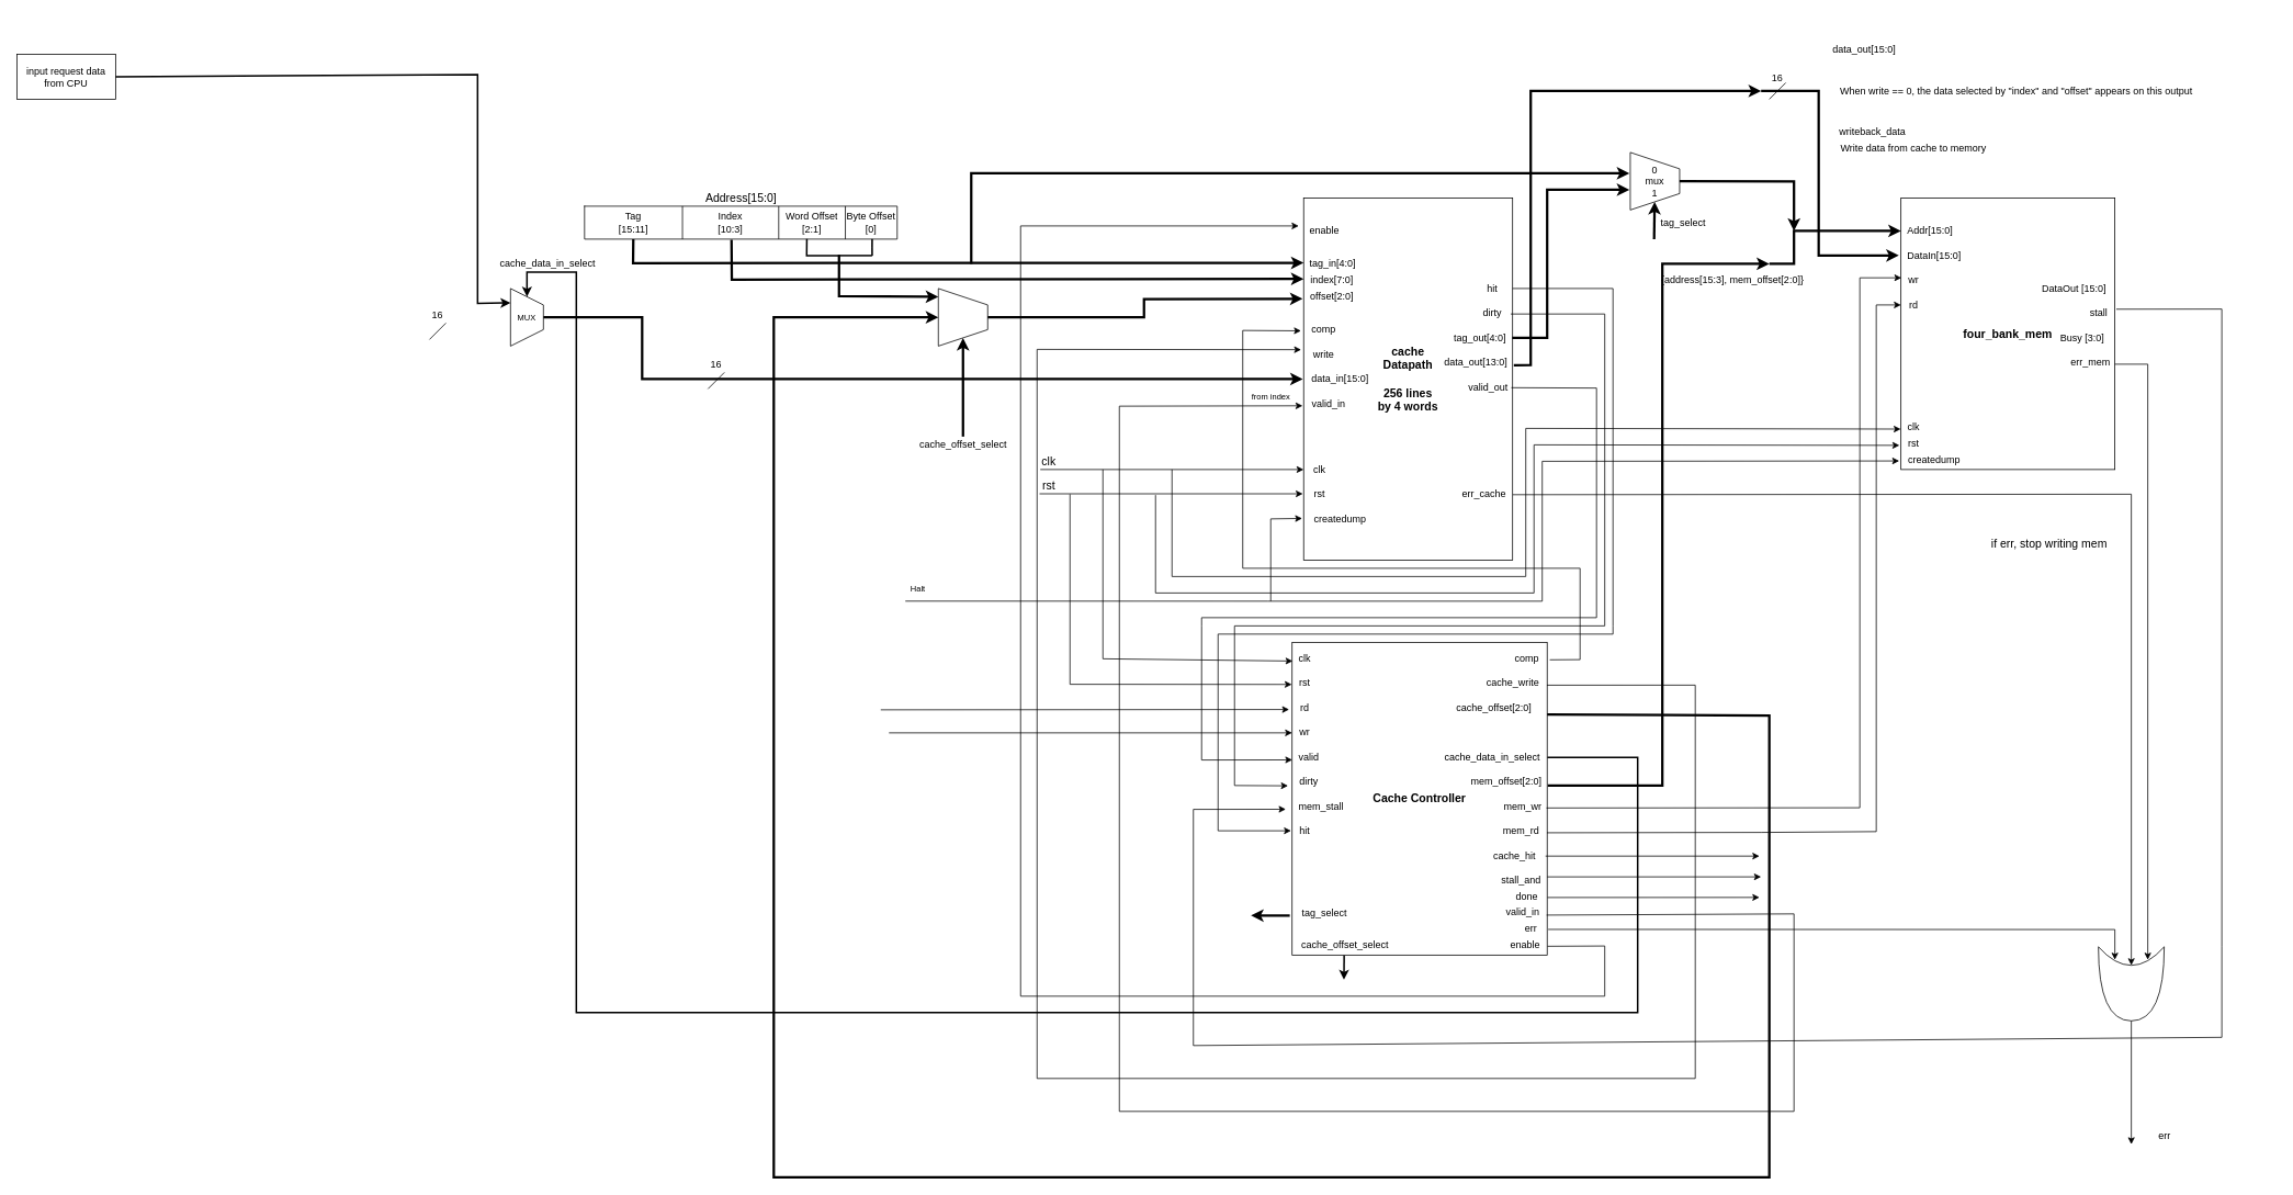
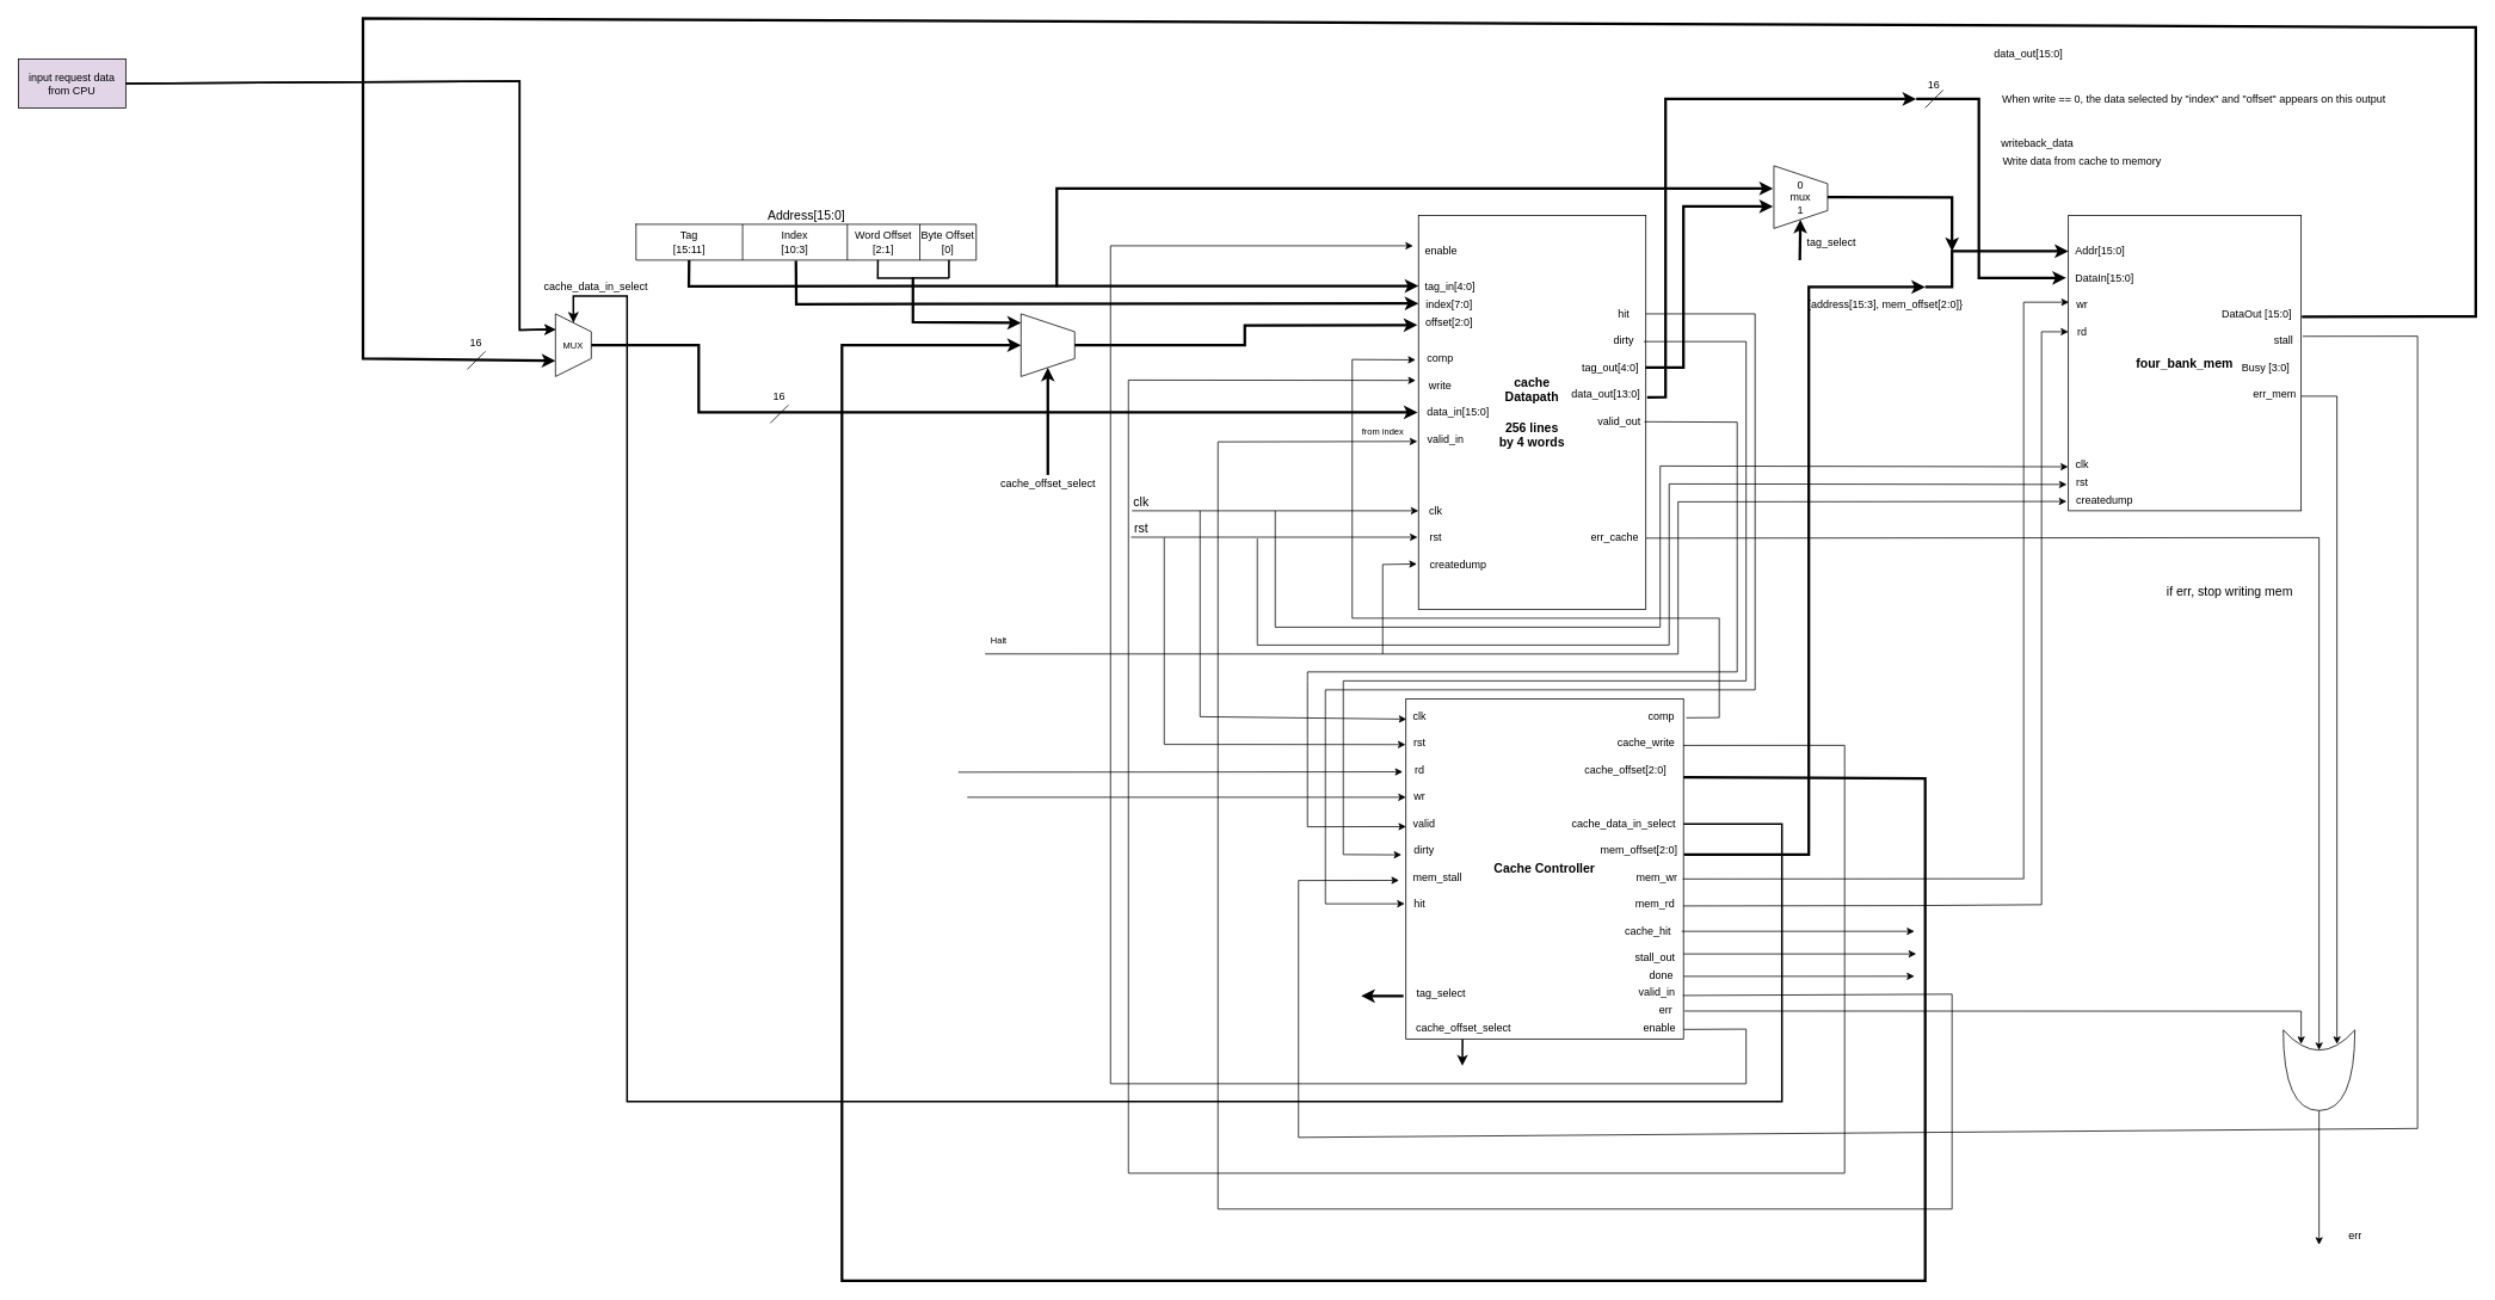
+ <mxCell id="77" value="" style="endArrow=classic;html=1;rounded=0;fontSize=10;fontColor=#000000;strokeColor=#000000;strokeWidth=3;entryX=0.75;entryY=1;entryDx=0;entryDy=0;exitX=1.003;exitY=0.343;exitDx=0;exitDy=0;exitPerimeter=0;" parent="1" source="2" target="76" edge="1"><mxGeometry width="50" height="50" relative="1" as="geometry"><mxPoint x="2635" y="223" as="sourcePoint" /><mxPoint x="465" y="380" as="targetPoint" /><Array as="points"><mxPoint x="2765" y="353" /><mxPoint x="2765" y="100" /><mxPoint x="2765" y="30" /><mxPoint x="405" y="20" /><mxPoint x="405" y="60" /><mxPoint x="405" y="400" /></Array></mxGeometry></mxCell>
+ <mxCell id="89" value="" style="endArrow=classic;html=1;rounded=0;strokeWidth=2;exitX=1;exitY=0.5;exitDx=0;exitDy=0;entryX=0.25;entryY=1;entryDx=0;entryDy=0;" parent="1" source="88" target="76" edge="1"><mxGeometry width="50" height="50" relative="1" as="geometry"><mxPoint x="200" y="100" as="sourcePoint" /><mxPoint x="260" y="90" as="targetPoint" /><Array as="points"><mxPoint x="580" y="90" /><mxPoint x="580" y="368" /></Array></mxGeometry></mxCell>
- <mxCell id="88" value="input request data&lt;br&gt;from CPU" style="rounded=0;whiteSpace=wrap;html=1;" parent="1" vertex="1"><mxGeometry x="20" y="65.39" width="120" height="54.61" as="geometry" /></mxCell>
+ <mxCell id="88" value="input request data&lt;br&gt;from CPU" style="rounded=0;whiteSpace=wrap;html=1;fillColor=#e1d5e7;" parent="1" vertex="1"><mxGeometry x="20" y="65.39" width="120" height="54.61" as="geometry" /></mxCell>
- <mxCell id="98" value="stall_and" style="text;html=1;align=center;verticalAlign=middle;resizable=0;points=[];autosize=1;strokeColor=none;fillColor=none;" parent="1" vertex="1"><mxGeometry x="1818" y="1060" width="60" height="20" as="geometry" /></mxCell>
+ <mxCell id="98" value="stall_out" style="text;html=1;align=center;verticalAlign=middle;resizable=0;points=[];autosize=1;strokeColor=none;fillColor=none;" parent="1" vertex="1"><mxGeometry x="1818" y="1060" width="60" height="20" as="geometry" /></mxCell>
